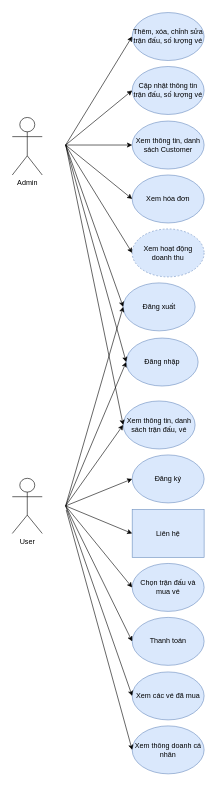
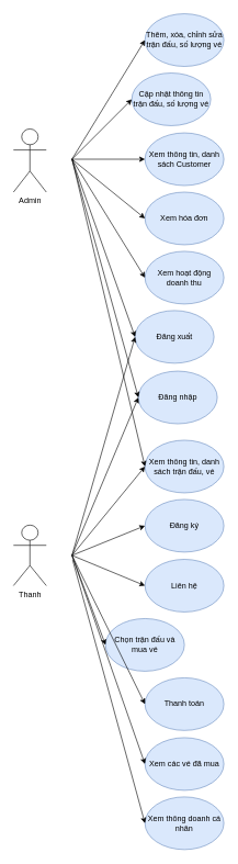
- <mxCell id="4" value="Cập nhật thông tin trận đấu, số lượng vé" style="ellipse;whiteSpace=wrap;html=1;fillColor=#dae8fc;strokeColor=#6c8ebf;" vertex="1" parent="1"><mxGeometry x="220" y="110" width="120" height="80" as="geometry" /></mxCell>
+ <mxCell id="4" value="Cập nhật thông tin trận đấu, số lượng vé" style="ellipse;whiteSpace=wrap;html=1;fillColor=#dae8fc;strokeColor=#6c8ebf;" vertex="1" parent="1"><mxGeometry x="200" y="110" width="120" height="80" as="geometry" /></mxCell>
- <mxCell id="7" value="Xem hoạt động doanh thu" style="ellipse;whiteSpace=wrap;html=1;fillColor=#dae8fc;strokeColor=#6c8ebf;dashed=1;" vertex="1" parent="1"><mxGeometry x="220" y="381" width="120" height="80" as="geometry" /></mxCell>
+ <mxCell id="7" value="Xem hoạt động doanh thu" style="ellipse;whiteSpace=wrap;html=1;fillColor=#dae8fc;strokeColor=#6c8ebf;" vertex="1" parent="1"><mxGeometry x="220" y="381" width="120" height="80" as="geometry" /></mxCell>
- <mxCell id="17" value="Xem thông tin, danh sách trận đấu, vé" style="ellipse;whiteSpace=wrap;html=1;fillColor=#dae8fc;strokeColor=#6c8ebf;" vertex="1" parent="1"><mxGeometry x="205" y="668" width="120" height="80" as="geometry" /></mxCell>
+ <mxCell id="17" value="Xem thông tin, danh sách trận đấu, vé" style="ellipse;whiteSpace=wrap;html=1;fillColor=#dae8fc;strokeColor=#6c8ebf;" vertex="1" parent="1"><mxGeometry x="220" y="668" width="120" height="80" as="geometry" /></mxCell>
- <mxCell id="19" value="Liên hệ" style="whiteSpace=wrap;html=1;fillColor=#dae8fc;strokeColor=#6c8ebf;rounded=0;" vertex="1" parent="1"><mxGeometry x="220" y="849" width="120" height="80" as="geometry" /></mxCell>
+ <mxCell id="19" value="Liên hệ" style="ellipse;whiteSpace=wrap;html=1;fillColor=#dae8fc;strokeColor=#6c8ebf;" vertex="1" parent="1"><mxGeometry x="220" y="849" width="120" height="80" as="geometry" /></mxCell>
- <mxCell id="15" value="User" style="shape=umlActor;verticalLabelPosition=bottom;verticalAlign=top;html=1;outlineConnect=0;" vertex="1" parent="1"><mxGeometry x="20" y="797" width="50" height="92" as="geometry" /></mxCell>
+ <mxCell id="15" value="Thanh" style="shape=umlActor;verticalLabelPosition=bottom;verticalAlign=top;html=1;outlineConnect=0;" vertex="1" parent="1"><mxGeometry x="20" y="797" width="50" height="92" as="geometry" /></mxCell>
- <mxCell id="20" value="Chọn trận đấu và mua vé" style="ellipse;whiteSpace=wrap;html=1;fillColor=#dae8fc;strokeColor=#6c8ebf;" vertex="1" parent="1"><mxGeometry x="220" y="939" width="120" height="80" as="geometry" /></mxCell>
+ <mxCell id="20" value="Chọn trận đấu và mua vé" style="ellipse;whiteSpace=wrap;html=1;fillColor=#dae8fc;strokeColor=#6c8ebf;" vertex="1" parent="1"><mxGeometry x="160" y="939" width="120" height="80" as="geometry" /></mxCell>
